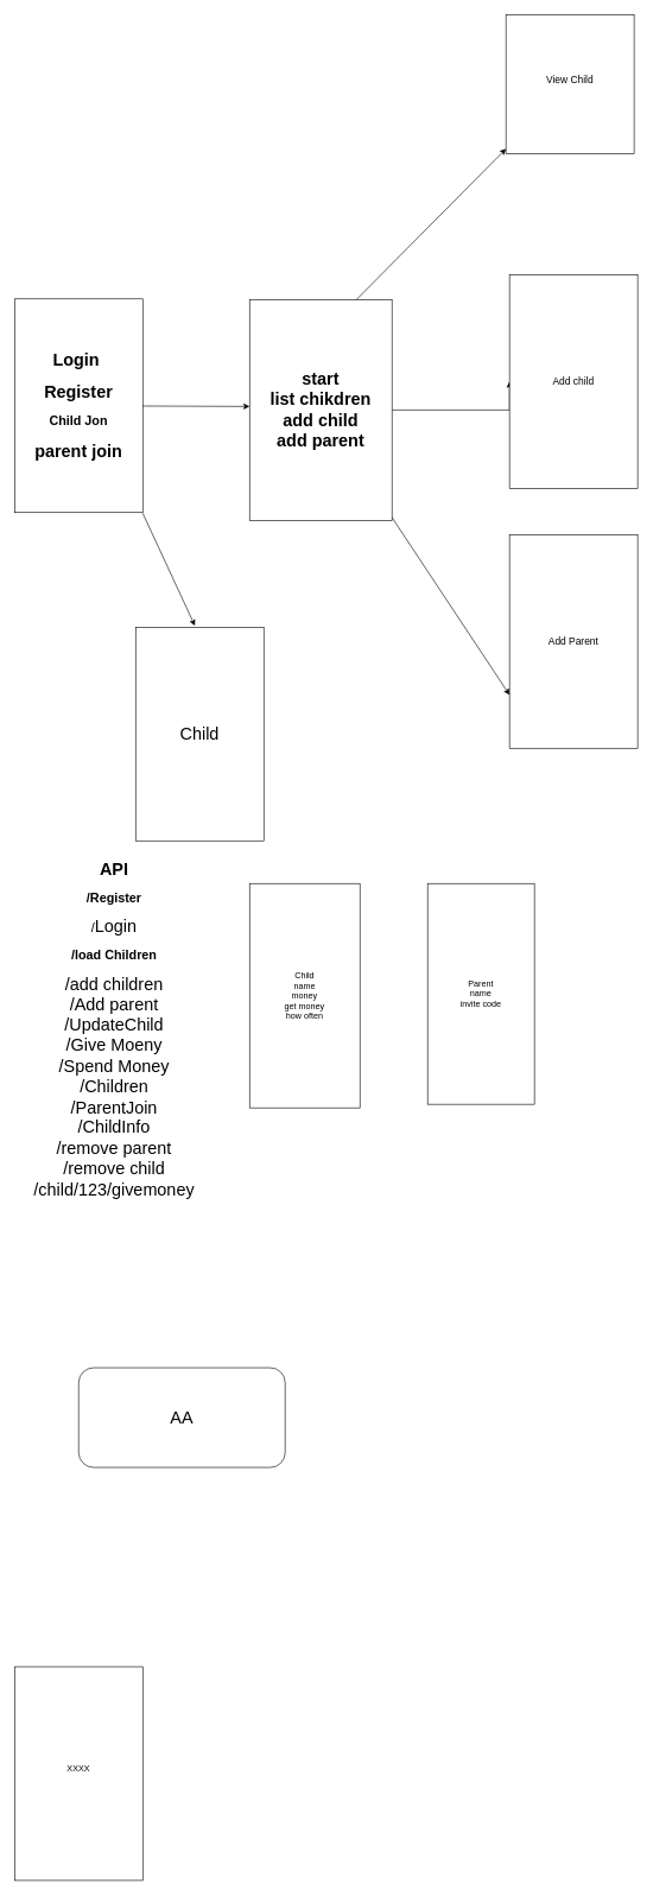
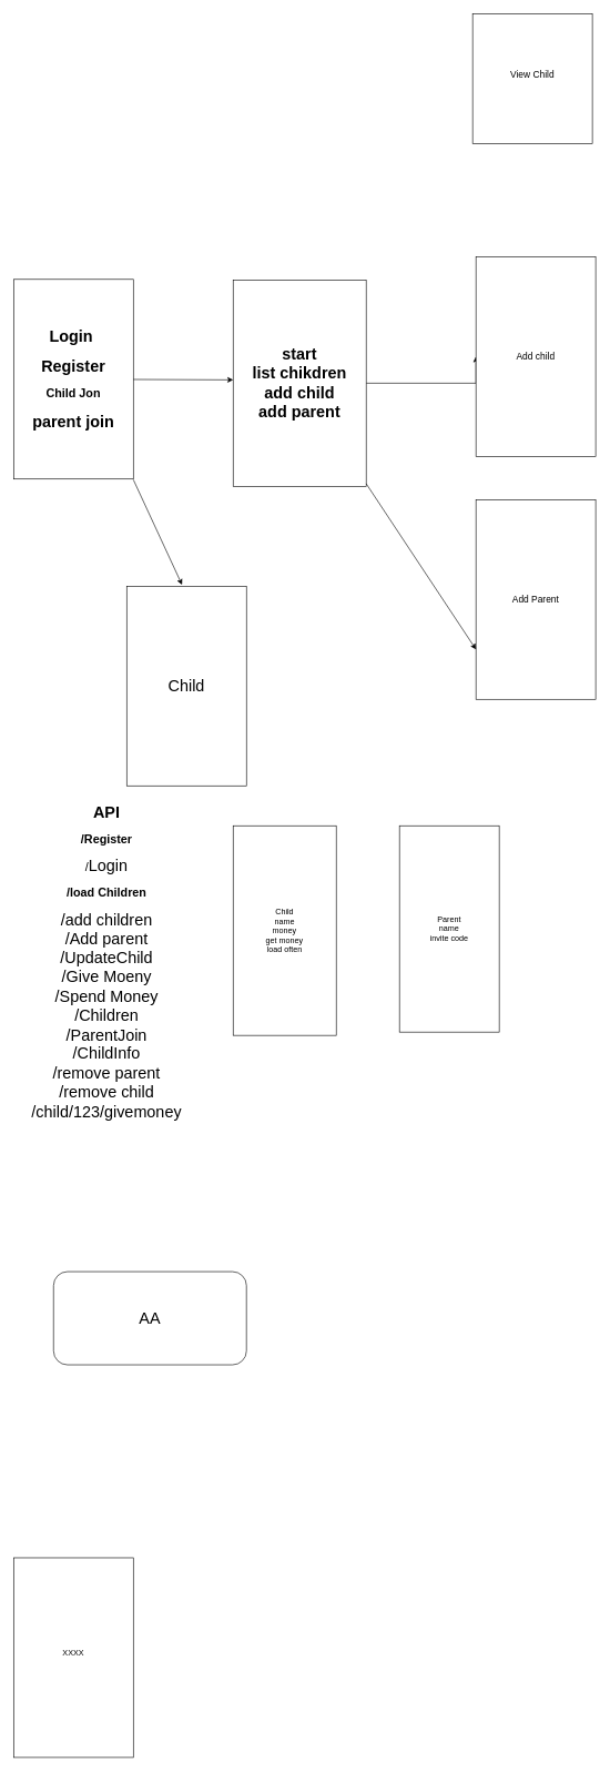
- <mxCell id="16" value="" style="edgeStyle=none;orthogonalLoop=1;jettySize=auto;html=1;rounded=0;exitX=0;exitY=0.25;exitDx=0;exitDy=0;" edge="1" parent="1" source="4" target="8"><mxGeometry width="100" relative="1" as="geometry"><mxPoint x="500" y="320" as="sourcePoint" /><mxPoint x="700" y="220" as="targetPoint" /><Array as="points" /></mxGeometry></mxCell>
- <mxCell id="14" value="Child&lt;br style=&quot;border-color: var(--border-color);&quot;&gt;name&lt;br style=&quot;border-color: var(--border-color);&quot;&gt;money&lt;br style=&quot;border-color: var(--border-color);&quot;&gt;get money&lt;br style=&quot;border-color: var(--border-color);&quot;&gt;how often" style="rounded=0;whiteSpace=wrap;html=1;direction=south;" vertex="1" parent="1"><mxGeometry x="350" y="1240" width="155" height="315" as="geometry" /></mxCell>
+ <mxCell id="14" value="Child&lt;br style=&quot;border-color: var(--border-color);&quot;&gt;name&lt;br style=&quot;border-color: var(--border-color);&quot;&gt;money&lt;br style=&quot;border-color: var(--border-color);&quot;&gt;get money&lt;br style=&quot;border-color: var(--border-color);&quot;&gt;load often" style="rounded=0;whiteSpace=wrap;html=1;direction=south;" vertex="1" parent="1"><mxGeometry x="350" y="1240" width="155" height="315" as="geometry" /></mxCell>
- <mxCell id="12" value="&lt;font style=&quot;font-size: 24px;&quot;&gt;AA&lt;/font&gt;" style="rounded=1;whiteSpace=wrap;html=1;" vertex="1" parent="1"><mxGeometry x="110" y="1920" width="290" height="140" as="geometry" /></mxCell>
+ <mxCell id="12" value="&lt;font style=&quot;font-size: 24px;&quot;&gt;AA&lt;/font&gt;" style="rounded=1;whiteSpace=wrap;html=1;" vertex="1" parent="1"><mxGeometry x="80" y="1910" width="290" height="140" as="geometry" /></mxCell>
